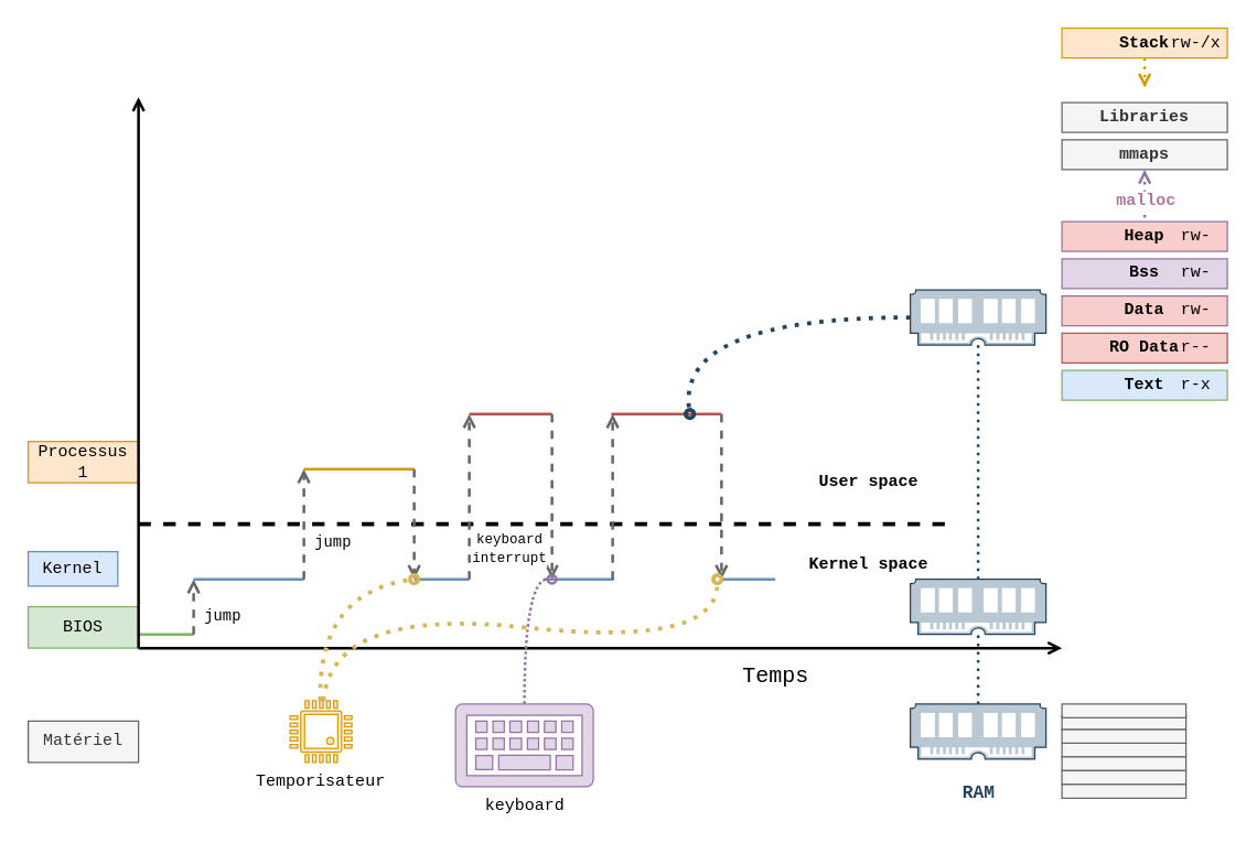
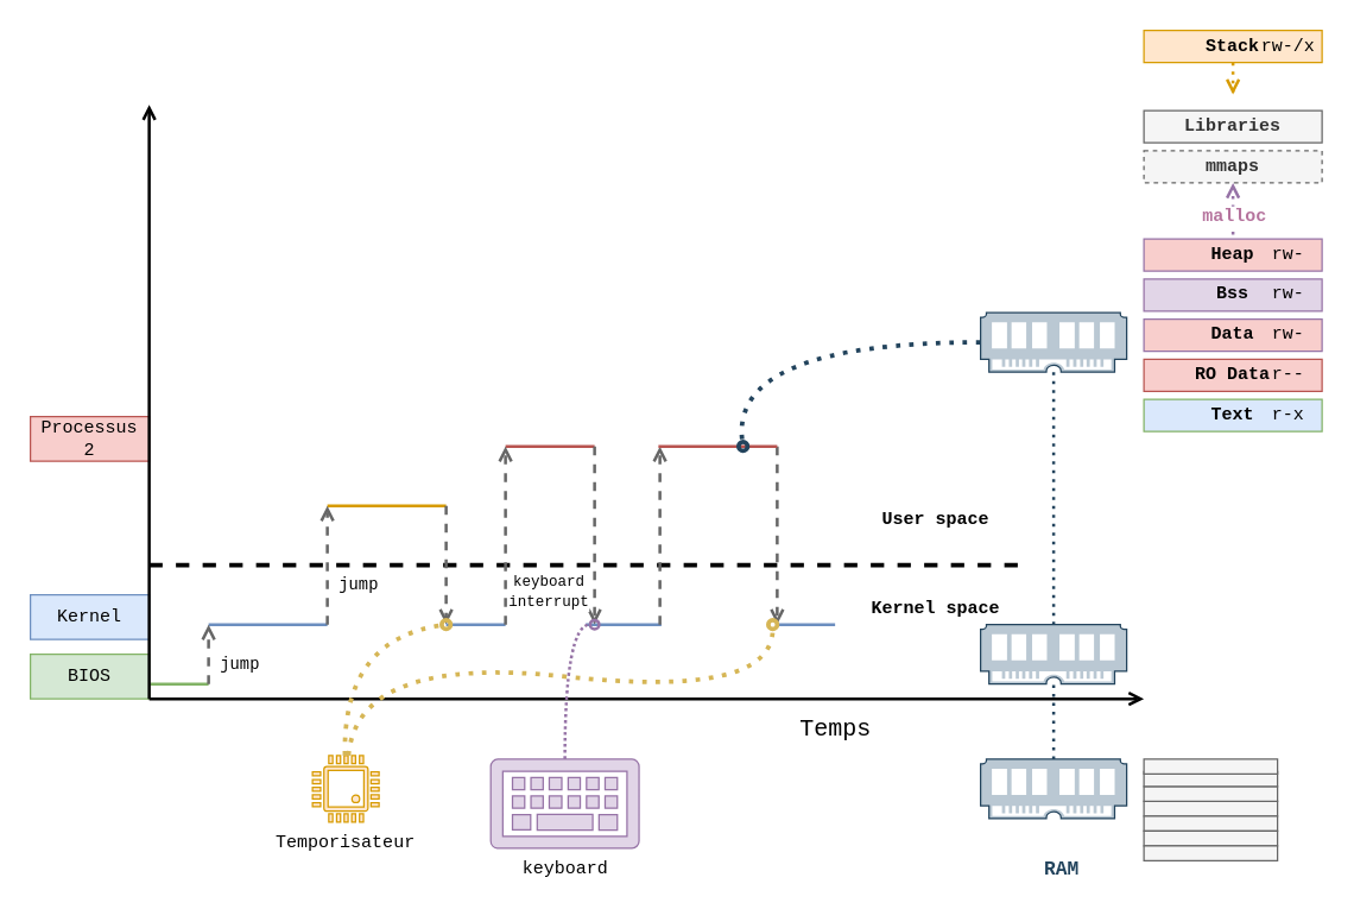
- <mxCell id="34" value="mmaps" style="rounded=0;whiteSpace=wrap;html=1;fontFamily=Courier New;fontStyle=1;fillColor=#f5f5f5;strokeColor=#666666;fontColor=#333333;" parent="31" vertex="1"><mxGeometry y="81" width="120" height="21.6" as="geometry" /></mxCell>
+ <mxCell id="34" value="mmaps" style="rounded=0;whiteSpace=wrap;html=1;fontFamily=Courier New;fontStyle=1;fillColor=#f5f5f5;strokeColor=#666666;fontColor=#333333;dashed=1;" parent="31" vertex="1"><mxGeometry y="81" width="120" height="21.6" as="geometry" /></mxCell>
+ <mxCell id="4" value="Processus 2" style="text;html=1;strokeColor=#b85450;fillColor=#f8cecc;align=center;verticalAlign=middle;whiteSpace=wrap;rounded=0;fontFamily=Courier New;" parent="1" vertex="1"><mxGeometry y="280" width="80" height="30" as="geometry" x="20" /></mxCell>
- <mxCell id="3" value="Processus 1" style="text;html=1;strokeColor=#d79b00;fillColor=#ffe6cc;align=center;verticalAlign=middle;whiteSpace=wrap;rounded=0;fontFamily=Courier New;" parent="1" vertex="1"><mxGeometry y="320" width="80" height="30" as="geometry" x="20" /></mxCell>
- <mxCell id="8" value="Kernel" style="text;html=1;strokeColor=#6c8ebf;fillColor=#dae8fc;align=center;verticalAlign=middle;whiteSpace=wrap;rounded=0;fontFamily=Courier New;" parent="1" vertex="1"><mxGeometry x="20" y="400" width="65" height="25" as="geometry" /></mxCell>
+ <mxCell id="8" value="Kernel" style="text;html=1;strokeColor=#6c8ebf;fillColor=#dae8fc;align=center;verticalAlign=middle;whiteSpace=wrap;rounded=0;fontFamily=Courier New;" parent="1" vertex="1"><mxGeometry y="400" width="80" height="30" as="geometry" x="20" /></mxCell>
- <mxCell id="55" value="Matériel" style="text;html=1;align=center;verticalAlign=middle;whiteSpace=wrap;rounded=0;fontFamily=Courier New;fillColor=#f5f5f5;strokeColor=#666666;fontColor=#333333;" parent="1" vertex="1"><mxGeometry y="523" width="80" height="30" as="geometry" x="20" /></mxCell>
- <mxCell id="60" value="&lt;b&gt;&lt;font style=&quot;font-size: 13px;&quot;&gt;RAM&lt;/font&gt;&lt;/b&gt;" style="text;html=1;strokeColor=none;fillColor=none;align=center;verticalAlign=middle;whiteSpace=wrap;rounded=0;fontColor=#23445D;fontFamily=Courier New;" parent="1" vertex="1"><mxGeometry x="680" y="560" width="60" height="30" as="geometry" /></mxCell>
+ <mxCell id="60" value="&lt;b&gt;&lt;font style=&quot;font-size: 13px;&quot;&gt;RAM&lt;/font&gt;&lt;/b&gt;" style="text;html=1;strokeColor=none;fillColor=none;align=center;verticalAlign=middle;whiteSpace=wrap;rounded=0;fontColor=#23445D;fontFamily=Courier New;" parent="1" vertex="1"><mxGeometry x="685" y="570" width="60" height="30" as="geometry" /></mxCell>
